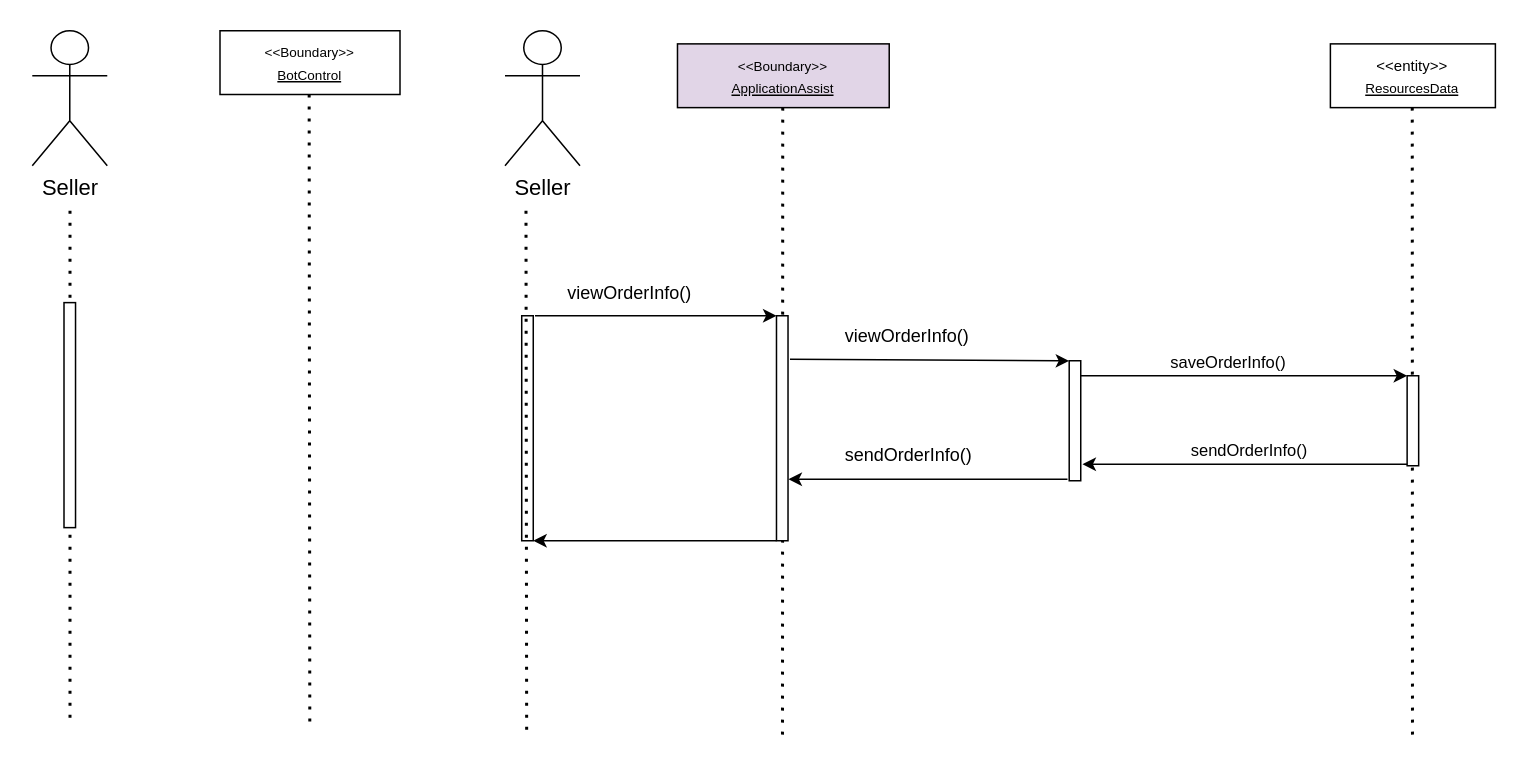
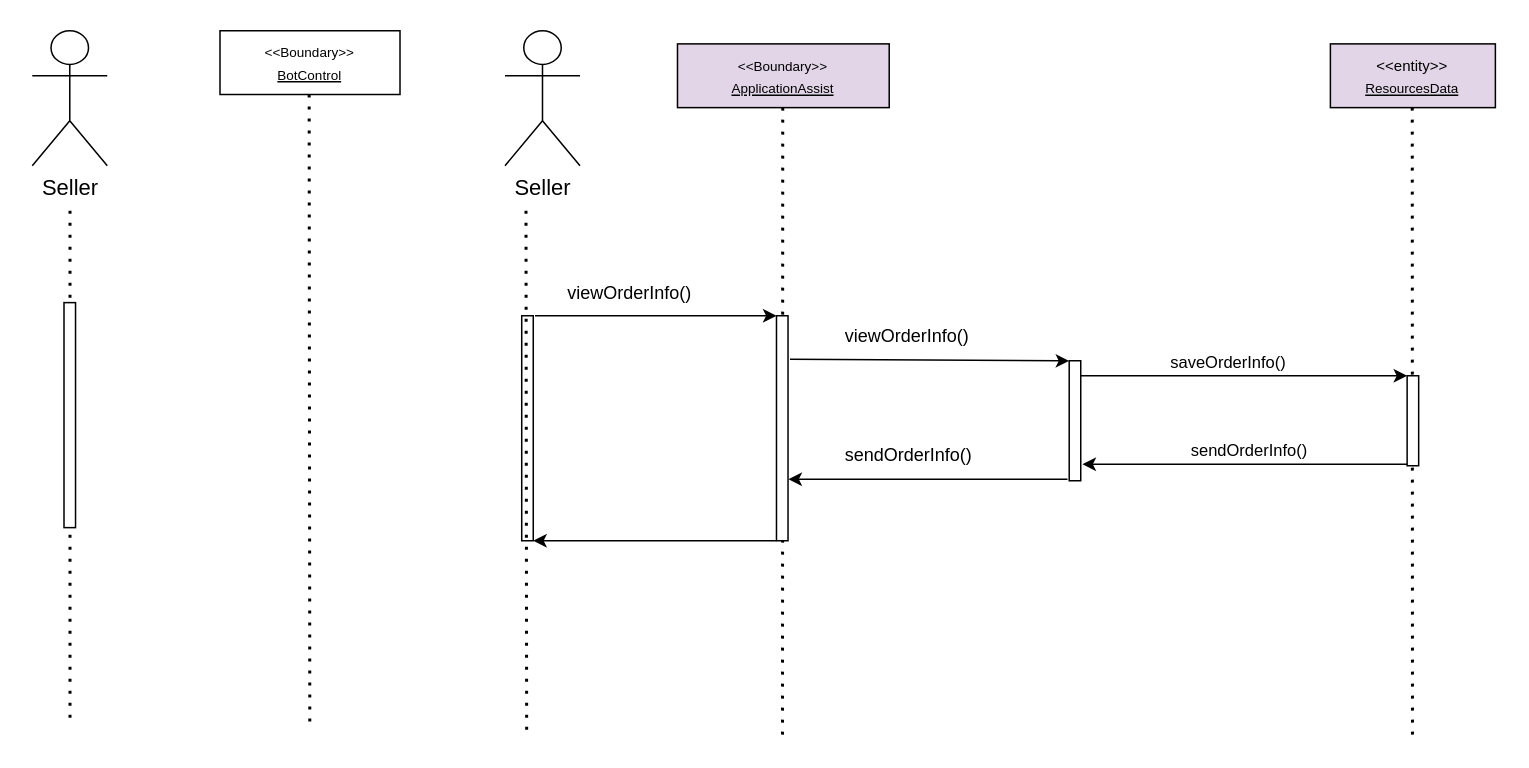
- <mxCell id="5" value="&lt;font style=&quot;&quot;&gt;&lt;font size=&quot;1&quot;&gt;&amp;lt;&amp;lt;entity&amp;gt;&amp;gt;&lt;/font&gt;&lt;br&gt;&lt;span style=&quot;text-align: left;&quot;&gt;&lt;font style=&quot;font-size: 9px;&quot;&gt;&lt;u&gt;ResourcesData&lt;/u&gt;&lt;/font&gt;&lt;/span&gt;&lt;br&gt;&lt;/font&gt;" style="rounded=0;whiteSpace=wrap;html=1;" parent="1" vertex="1"><mxGeometry x="886.26" y="28.75" width="110" height="42.5" as="geometry" /></mxCell>
+ <mxCell id="5" value="&lt;font style=&quot;&quot;&gt;&lt;font size=&quot;1&quot;&gt;&amp;lt;&amp;lt;entity&amp;gt;&amp;gt;&lt;/font&gt;&lt;br&gt;&lt;span style=&quot;text-align: left;&quot;&gt;&lt;font style=&quot;font-size: 9px;&quot;&gt;&lt;u&gt;ResourcesData&lt;/u&gt;&lt;/font&gt;&lt;/span&gt;&lt;br&gt;&lt;/font&gt;" style="rounded=0;whiteSpace=wrap;html=1;fillColor=#e1d5e7;" parent="1" vertex="1"><mxGeometry x="886.26" y="28.75" width="110" height="42.5" as="geometry" /></mxCell>
